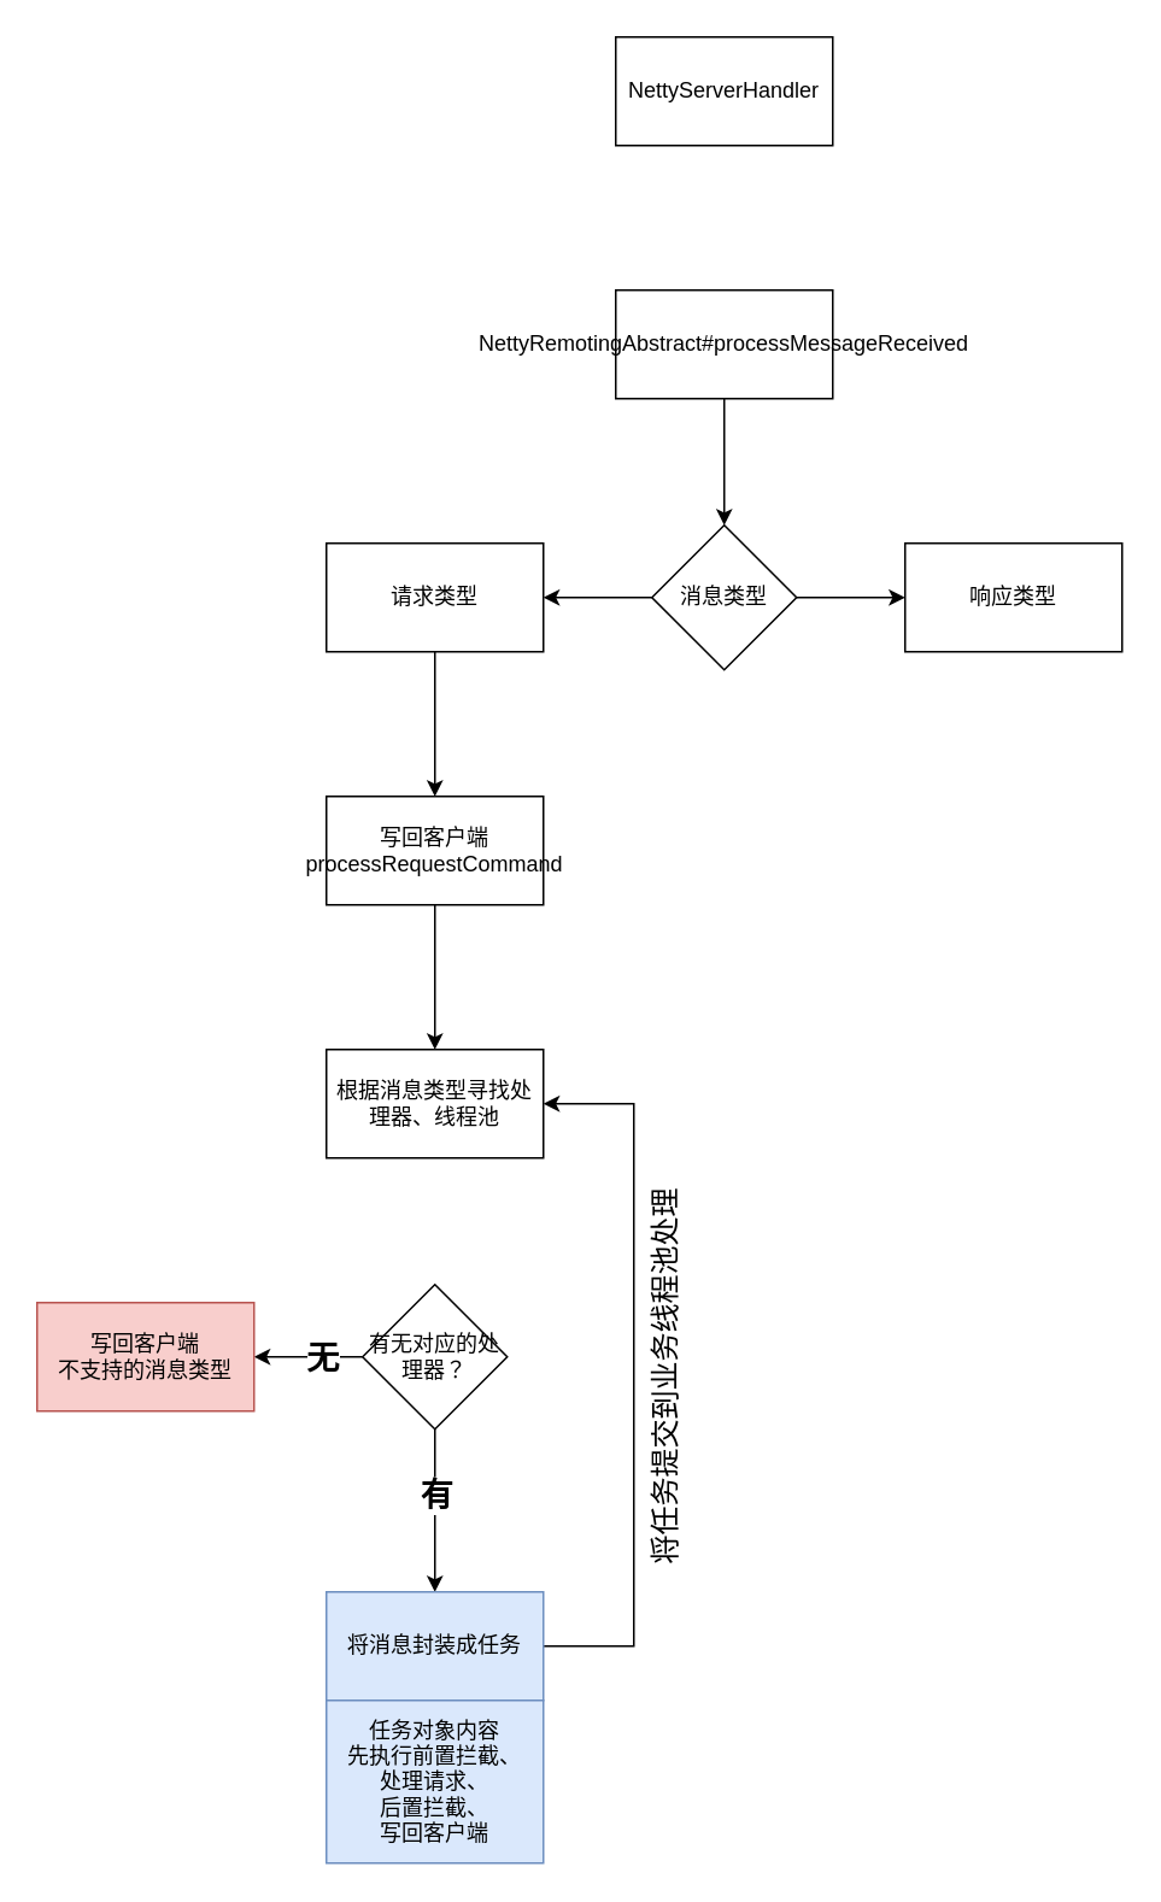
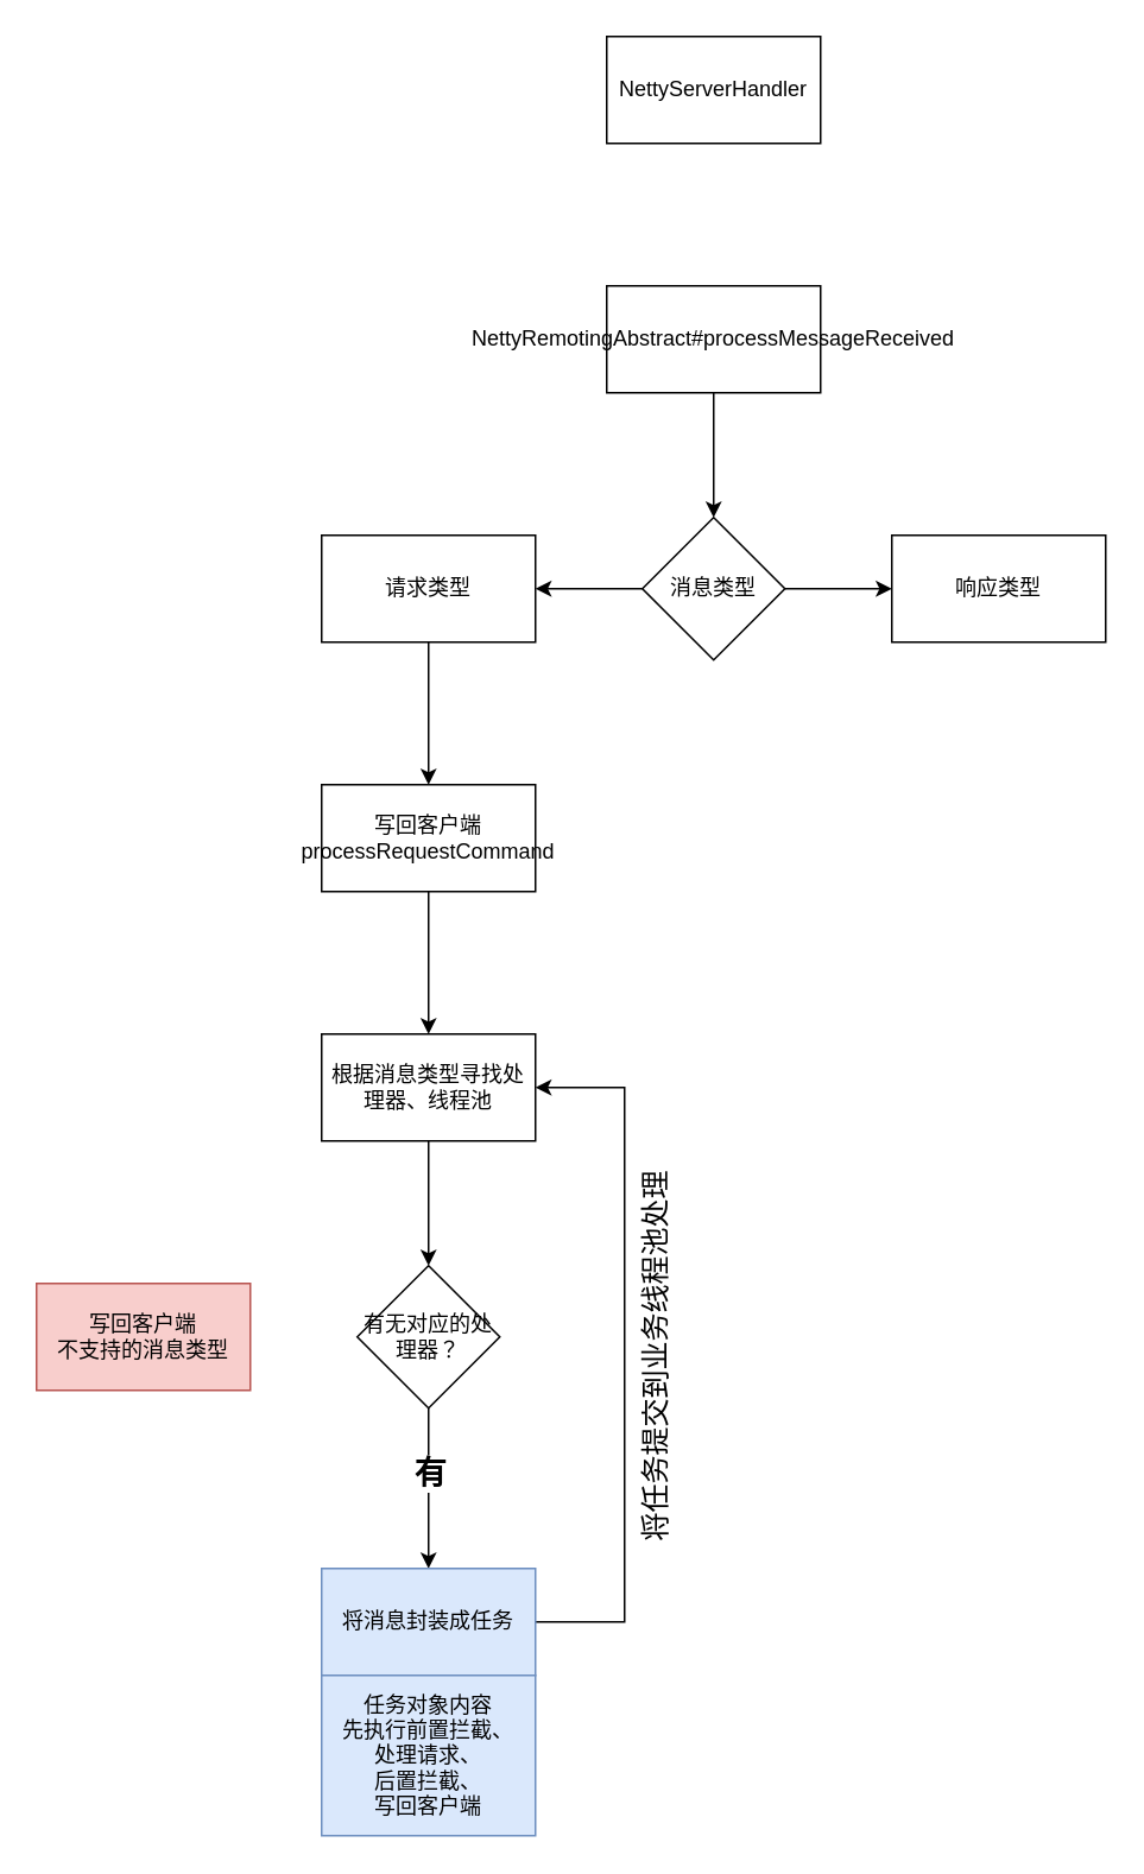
+ <mxCell id="13" value="" style="edgeStyle=orthogonalEdgeStyle;rounded=0;orthogonalLoop=1;jettySize=auto;html=1;" edge="1" parent="1" source="14" target="19"><mxGeometry relative="1" as="geometry" /></mxCell>
- <mxCell id="17" value="" style="edgeStyle=orthogonalEdgeStyle;rounded=0;orthogonalLoop=1;jettySize=auto;html=1;" edge="1" parent="1" source="19" target="23"><mxGeometry relative="1" as="geometry" /></mxCell>
- <mxCell id="18" value="无" style="edgeLabel;html=1;align=center;verticalAlign=middle;resizable=0;points=[];fontSize=18;fontStyle=1" vertex="1" connectable="0" parent="17"><mxGeometry x="-0.233" relative="1" as="geometry"><mxPoint as="offset" /></mxGeometry></mxCell>
